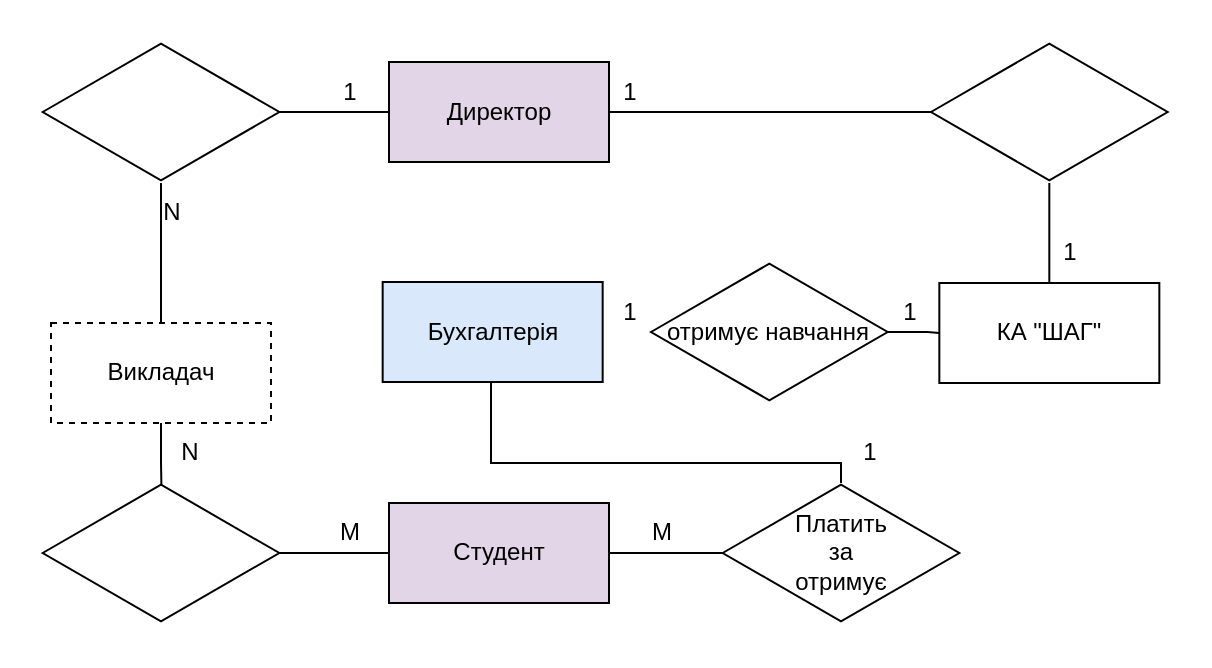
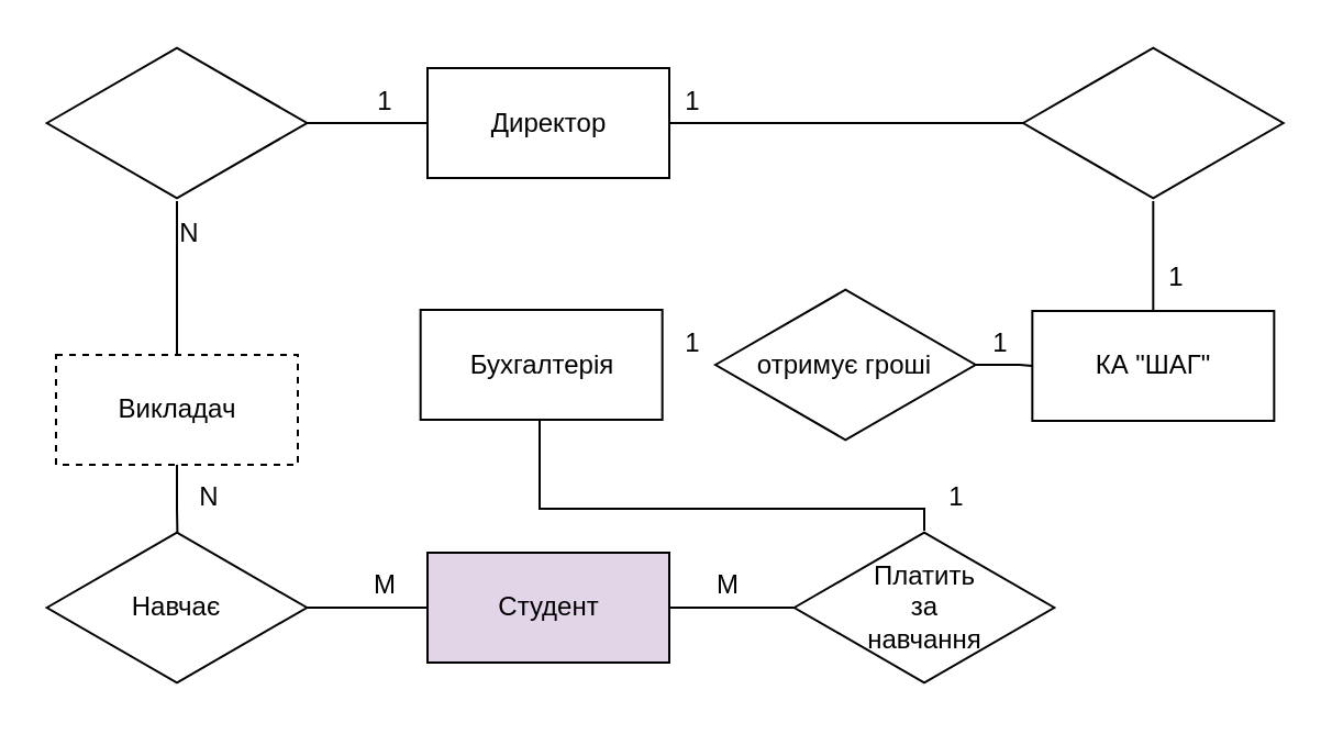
- <mxCell id="7" value="Директор" style="html=1;fillColor=#e1d5e7;" vertex="1" parent="1"><mxGeometry x="194" y="30.5" width="110" height="50" as="geometry" /></mxCell>
+ <mxCell id="7" value="Директор" style="html=1;" vertex="1" parent="1"><mxGeometry x="194" y="30.5" width="110" height="50" as="geometry" /></mxCell>
- <mxCell id="28" value="Бухгалтерія" style="html=1;fillColor=#dae8fc;" vertex="1" parent="1"><mxGeometry x="190.83" y="140.5" width="110" height="50" as="geometry" /></mxCell>
+ <mxCell id="28" value="Бухгалтерія" style="html=1;" vertex="1" parent="1"><mxGeometry x="190.83" y="140.5" width="110" height="50" as="geometry" /></mxCell>
- <mxCell id="30" value="отримує навчання" style="html=1;whiteSpace=wrap;aspect=fixed;shape=isoRectangle;" vertex="1" parent="1"><mxGeometry x="325" y="130" width="118.33" height="71" as="geometry" /></mxCell>
+ <mxCell id="30" value="отримує гроші" style="html=1;whiteSpace=wrap;aspect=fixed;shape=isoRectangle;" vertex="1" parent="1"><mxGeometry x="325" y="130" width="118.33" height="71" as="geometry" /></mxCell>
+ <mxCell id="17" value="Навчає" style="text;html=1;strokeColor=none;fillColor=none;align=center;verticalAlign=middle;whiteSpace=wrap;rounded=0;" vertex="1" parent="1"><mxGeometry x="52" y="266" width="56" height="20" as="geometry" /></mxCell>
- <mxCell id="18" value="Платить за отримує" style="text;html=1;strokeColor=none;fillColor=none;align=center;verticalAlign=middle;whiteSpace=wrap;rounded=0;" vertex="1" parent="1"><mxGeometry x="407.5" y="271" width="25" height="10" as="geometry" /></mxCell>
+ <mxCell id="18" value="Платить за навчання" style="text;html=1;strokeColor=none;fillColor=none;align=center;verticalAlign=middle;whiteSpace=wrap;rounded=0;" vertex="1" parent="1"><mxGeometry x="407.5" y="271" width="25" height="10" as="geometry" /></mxCell>
